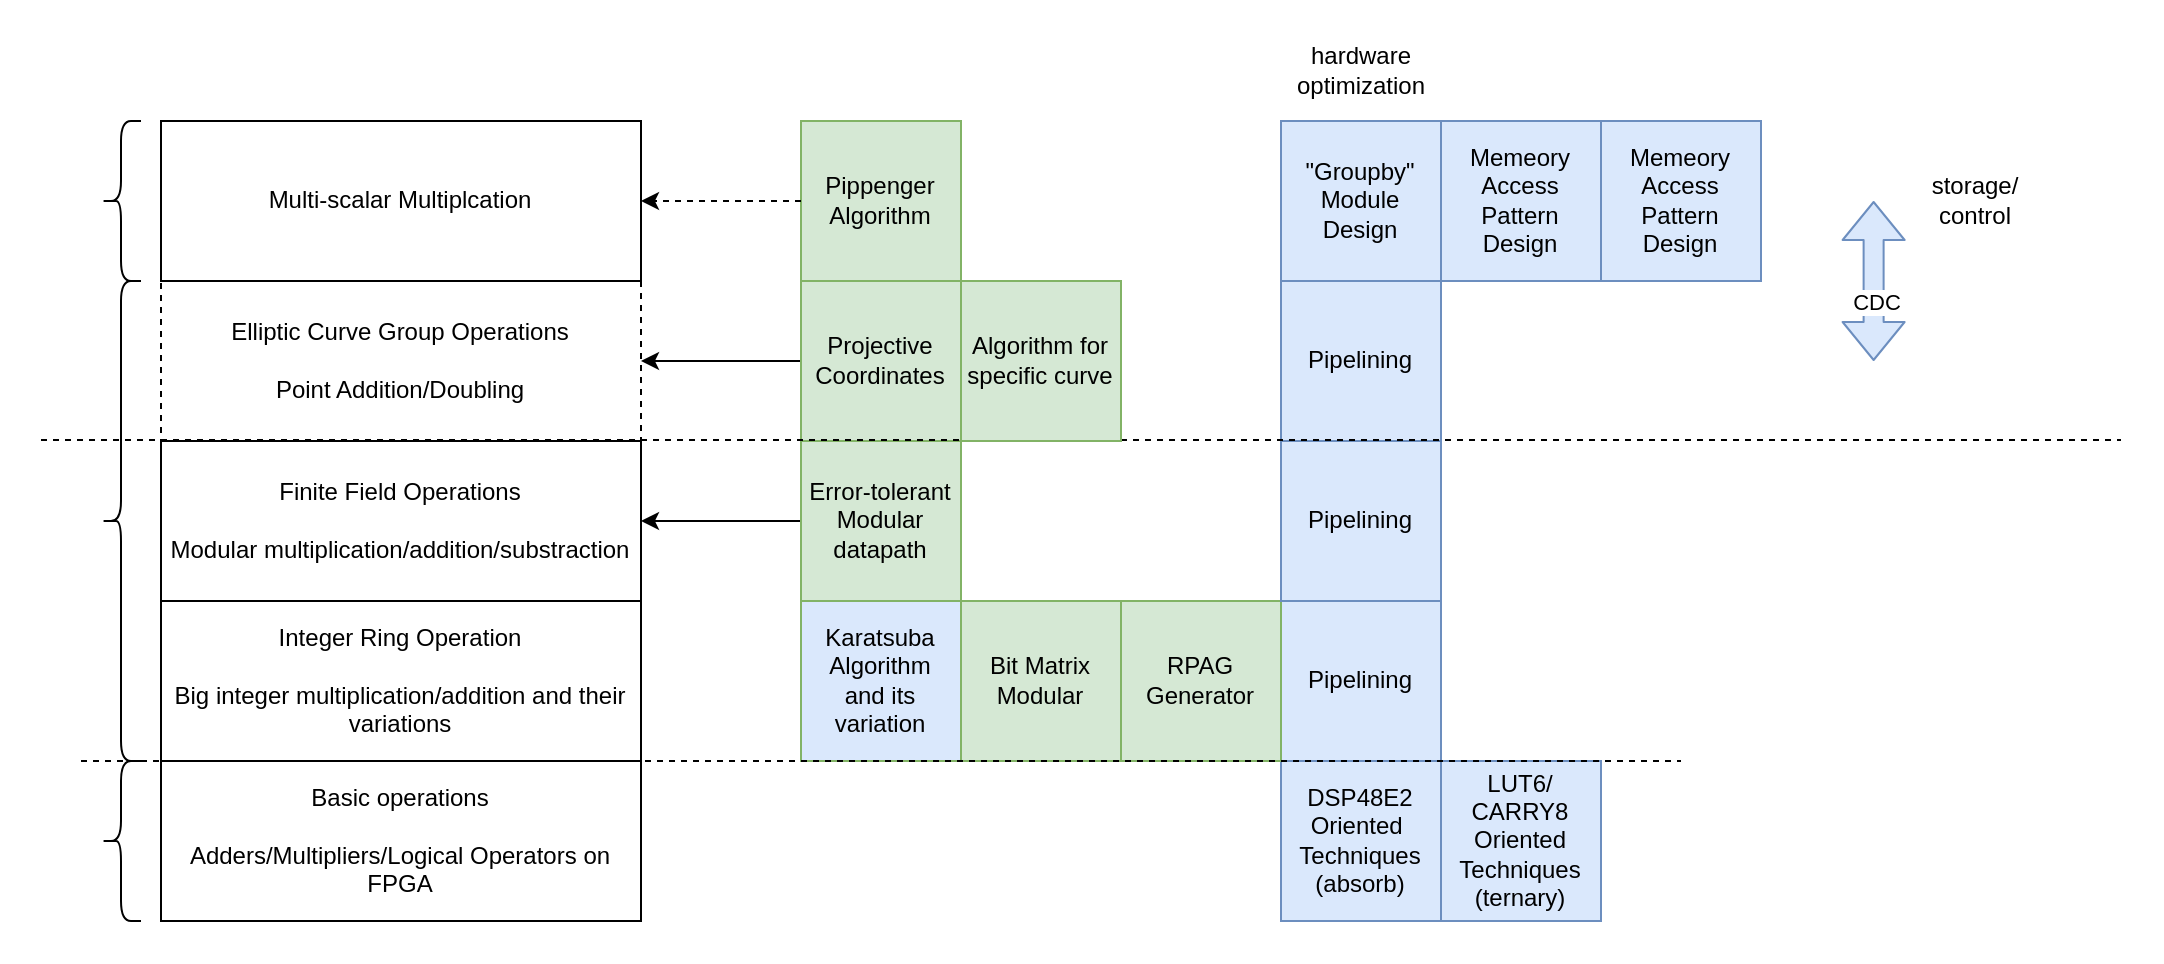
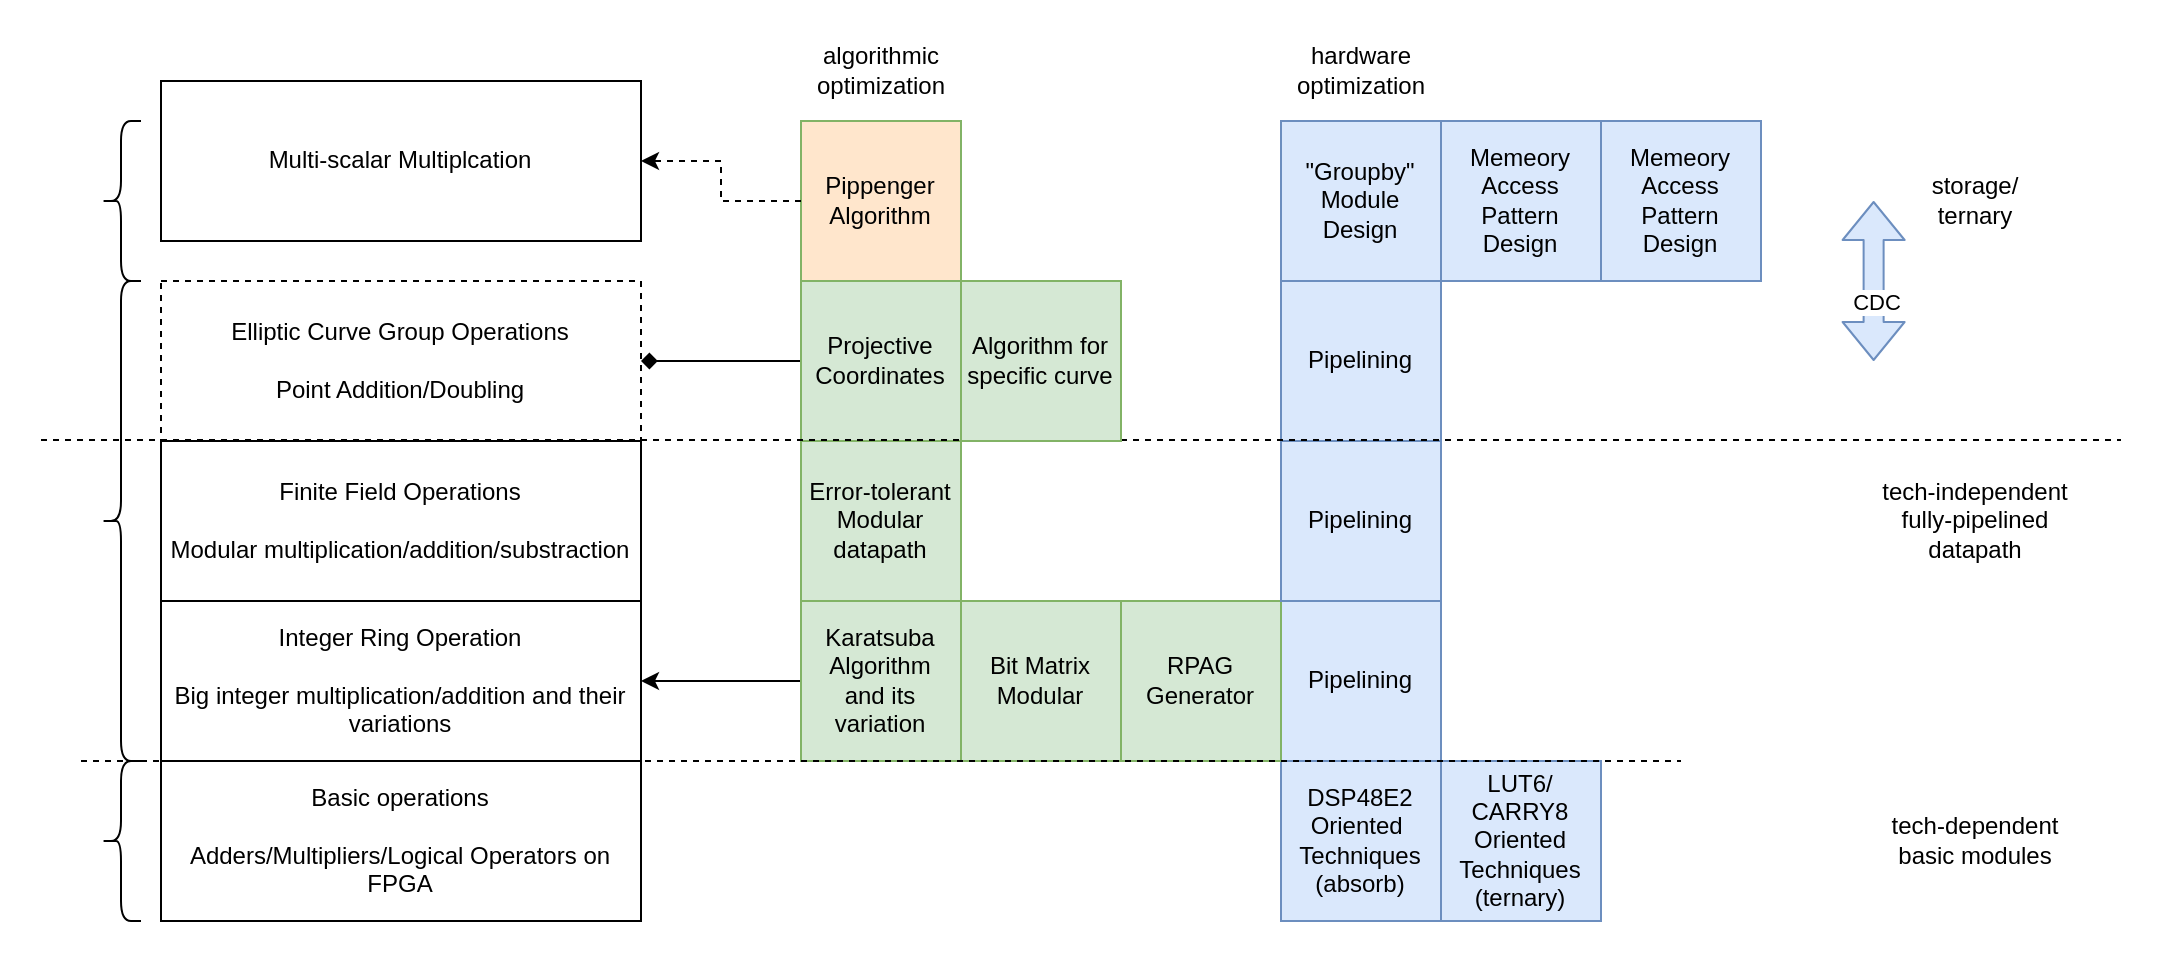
+ <mxCell id="18" value="algorithmic&lt;br&gt;optimization" style="text;html=1;align=center;verticalAlign=middle;resizable=0;points=[];autosize=1;" parent="1" vertex="1"><mxGeometry x="400" y="20" width="80" height="30" as="geometry" /></mxCell>
- <mxCell id="5" value="Multi-scalar Multiplcation" style="rounded=0;whiteSpace=wrap;html=1;fillColor=none;" parent="1" vertex="1"><mxGeometry x="80" y="60" width="240" height="80" as="geometry" /></mxCell>
+ <mxCell id="5" value="Multi-scalar Multiplcation" style="rounded=0;whiteSpace=wrap;html=1;fillColor=none;" parent="1" vertex="1"><mxGeometry x="80" y="40" width="240" height="80" as="geometry" /></mxCell>
- <mxCell id="10" value="Pippenger Algorithm&lt;br&gt;" style="rounded=0;whiteSpace=wrap;html=1;fillColor=#d5e8d4;strokeColor=#82b366;" parent="1" vertex="1"><mxGeometry x="400" y="60" width="80" height="80" as="geometry" /></mxCell>
+ <mxCell id="10" value="Pippenger Algorithm&lt;br&gt;" style="rounded=0;whiteSpace=wrap;html=1;fillColor=#ffe6cc;strokeColor=#82b366;" parent="1" vertex="1"><mxGeometry x="400" y="60" width="80" height="80" as="geometry" /></mxCell>
- <mxCell id="27" value="storage/&lt;br&gt;control" style="text;html=1;align=center;verticalAlign=middle;resizable=0;points=[];autosize=1;strokeColor=none;fillColor=none;" parent="1" vertex="1"><mxGeometry x="957" y="85" width="60" height="30" as="geometry" /></mxCell>
+ <mxCell id="27" value="storage/&lt;br&gt;ternary" style="text;html=1;align=center;verticalAlign=middle;resizable=0;points=[];autosize=1;strokeColor=none;fillColor=none;" parent="1" vertex="1"><mxGeometry x="957" y="85" width="60" height="30" as="geometry" /></mxCell>
- <mxCell id="8" style="edgeStyle=orthogonalEdgeStyle;rounded=0;html=1;exitX=0;exitY=0.5;exitDx=0;exitDy=0;entryX=1;entryY=0.5;entryDx=0;entryDy=0;strokeWidth=1;" parent="1" source="9" target="4" edge="1"><mxGeometry relative="1" as="geometry" /></mxCell>
+ <mxCell id="8" style="edgeStyle=orthogonalEdgeStyle;rounded=0;html=1;exitX=0;exitY=0.5;exitDx=0;exitDy=0;entryX=1;entryY=0.5;entryDx=0;entryDy=0;strokeWidth=1;endArrow=diamond;" parent="1" source="9" target="4" edge="1"><mxGeometry relative="1" as="geometry" /></mxCell>
- <mxCell id="6" style="edgeStyle=orthogonalEdgeStyle;rounded=0;html=1;exitX=0;exitY=0.5;exitDx=0;exitDy=0;entryX=1;entryY=0.5;entryDx=0;entryDy=0;strokeWidth=1;" parent="1" source="7" target="3" edge="1"><mxGeometry relative="1" as="geometry" /></mxCell>
+ <mxCell id="28" value="tech-independent&lt;br&gt;fully-pipelined&lt;br&gt;datapath" style="text;html=1;align=center;verticalAlign=middle;resizable=0;points=[];autosize=1;strokeColor=none;fillColor=none;" parent="1" vertex="1"><mxGeometry x="932" y="235" width="110" height="50" as="geometry" /></mxCell>
+ <mxCell id="12" style="edgeStyle=orthogonalEdgeStyle;rounded=0;html=1;exitX=0;exitY=0.5;exitDx=0;exitDy=0;entryX=1;entryY=0.5;entryDx=0;entryDy=0;strokeWidth=1;" parent="1" source="13" target="11" edge="1"><mxGeometry relative="1" as="geometry" /></mxCell>
- <mxCell id="13" value="Karatsuba Algorithm&lt;br&gt;and its variation" style="rounded=0;whiteSpace=wrap;html=1;fillColor=#dae8fc;strokeColor=#82b366;" parent="1" vertex="1"><mxGeometry x="400" y="300" width="80" height="80" as="geometry" /></mxCell>
+ <mxCell id="13" value="Karatsuba Algorithm&lt;br&gt;and its variation" style="rounded=0;whiteSpace=wrap;html=1;fillColor=#d5e8d4;strokeColor=#82b366;" parent="1" vertex="1"><mxGeometry x="400" y="300" width="80" height="80" as="geometry" /></mxCell>
+ <mxCell id="33" value="tech-dependent&lt;br&gt;basic modules" style="text;html=1;align=center;verticalAlign=middle;resizable=0;points=[];autosize=1;strokeColor=none;fillColor=none;" parent="1" vertex="1"><mxGeometry x="937" y="405" width="100" height="30" as="geometry" /></mxCell>
